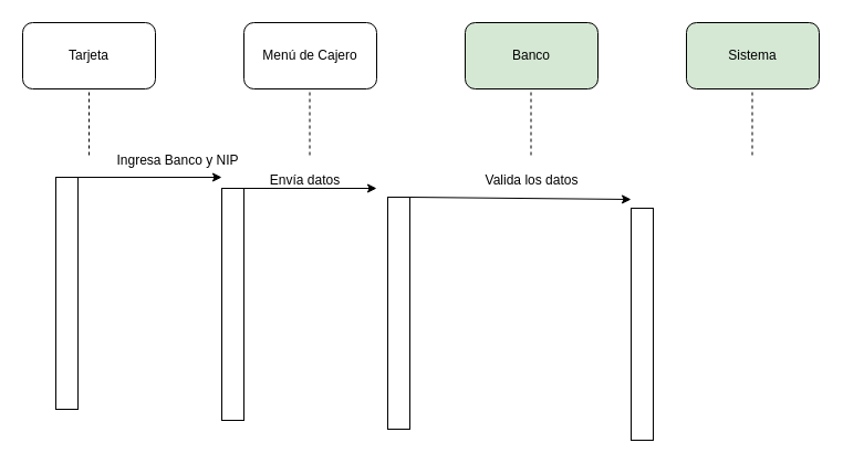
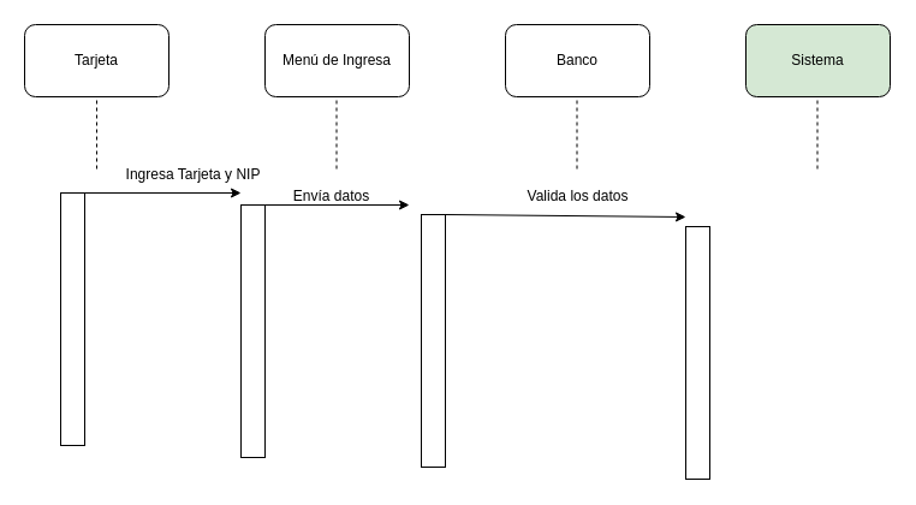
- <mxCell id="3" value="&lt;font style=&quot;vertical-align: inherit;&quot;&gt;&lt;font style=&quot;vertical-align: inherit;&quot;&gt;Menú de Cajero&lt;/font&gt;&lt;/font&gt;" style="rounded=1;whiteSpace=wrap;html=1;" vertex="1" parent="1"><mxGeometry x="220" y="20" width="120" height="60" as="geometry" /></mxCell>
+ <mxCell id="3" value="&lt;font style=&quot;vertical-align: inherit;&quot;&gt;&lt;font style=&quot;vertical-align: inherit;&quot;&gt;Menú de Ingresa&lt;/font&gt;&lt;/font&gt;" style="rounded=1;whiteSpace=wrap;html=1;" vertex="1" parent="1"><mxGeometry x="220" y="20" width="120" height="60" as="geometry" /></mxCell>
- <mxCell id="4" value="&lt;font style=&quot;vertical-align: inherit;&quot;&gt;&lt;font style=&quot;vertical-align: inherit;&quot;&gt;Banco&lt;/font&gt;&lt;/font&gt;" style="rounded=1;whiteSpace=wrap;html=1;fillColor=#d5e8d4;" vertex="1" parent="1"><mxGeometry x="420" y="20" width="120" height="60" as="geometry" /></mxCell>
+ <mxCell id="4" value="&lt;font style=&quot;vertical-align: inherit;&quot;&gt;&lt;font style=&quot;vertical-align: inherit;&quot;&gt;Banco&lt;/font&gt;&lt;/font&gt;" style="rounded=1;whiteSpace=wrap;html=1;" vertex="1" parent="1"><mxGeometry x="420" y="20" width="120" height="60" as="geometry" /></mxCell>
- <mxCell id="12" value="&lt;font style=&quot;vertical-align: inherit;&quot;&gt;&lt;font style=&quot;vertical-align: inherit;&quot;&gt;Ingresa Banco y NIP&lt;/font&gt;&lt;/font&gt;" style="text;html=1;align=center;verticalAlign=middle;resizable=0;points=[];autosize=1;strokeColor=none;fillColor=none;" vertex="1" parent="1"><mxGeometry x="90" y="130" width="140" height="30" as="geometry" /></mxCell>
+ <mxCell id="12" value="&lt;font style=&quot;vertical-align: inherit;&quot;&gt;&lt;font style=&quot;vertical-align: inherit;&quot;&gt;Ingresa Tarjeta y NIP&lt;/font&gt;&lt;/font&gt;" style="text;html=1;align=center;verticalAlign=middle;resizable=0;points=[];autosize=1;strokeColor=none;fillColor=none;" vertex="1" parent="1"><mxGeometry x="90" y="130" width="140" height="30" as="geometry" /></mxCell>
